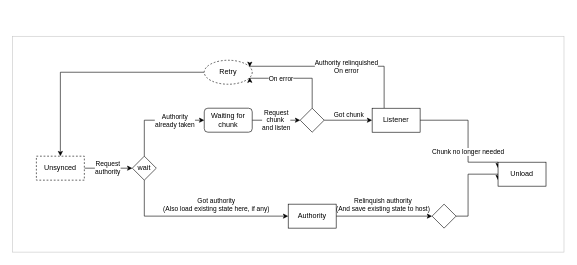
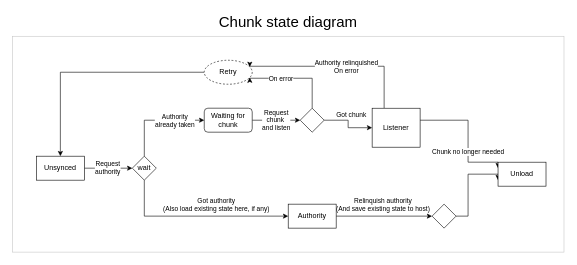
+ <mxCell id="5" value="Chunk state diagram" style="text;html=1;align=center;verticalAlign=middle;whiteSpace=wrap;rounded=0;fontSize=25;" vertex="1" parent="1"><mxGeometry x="360" y="20" width="240" height="30" as="geometry" /></mxCell>
- <mxCell id="25" value="Listener" style="rounded=0;whiteSpace=wrap;html=1;" vertex="1" parent="1"><mxGeometry x="620" y="180" width="80" height="40" as="geometry" /></mxCell>
+ <mxCell id="25" value="Listener" style="rounded=0;whiteSpace=wrap;html=1;" vertex="1" parent="1"><mxGeometry x="620" y="180" width="80" height="65" as="geometry" /></mxCell>
- <mxCell id="4" value="Unsynced" style="rounded=0;whiteSpace=wrap;html=1;dashed=1;" vertex="1" parent="1"><mxGeometry x="60" y="260" width="80" height="40" as="geometry" /></mxCell>
+ <mxCell id="4" value="Unsynced" style="rounded=0;whiteSpace=wrap;html=1;" vertex="1" parent="1"><mxGeometry x="60" y="260" width="80" height="40" as="geometry" /></mxCell>
